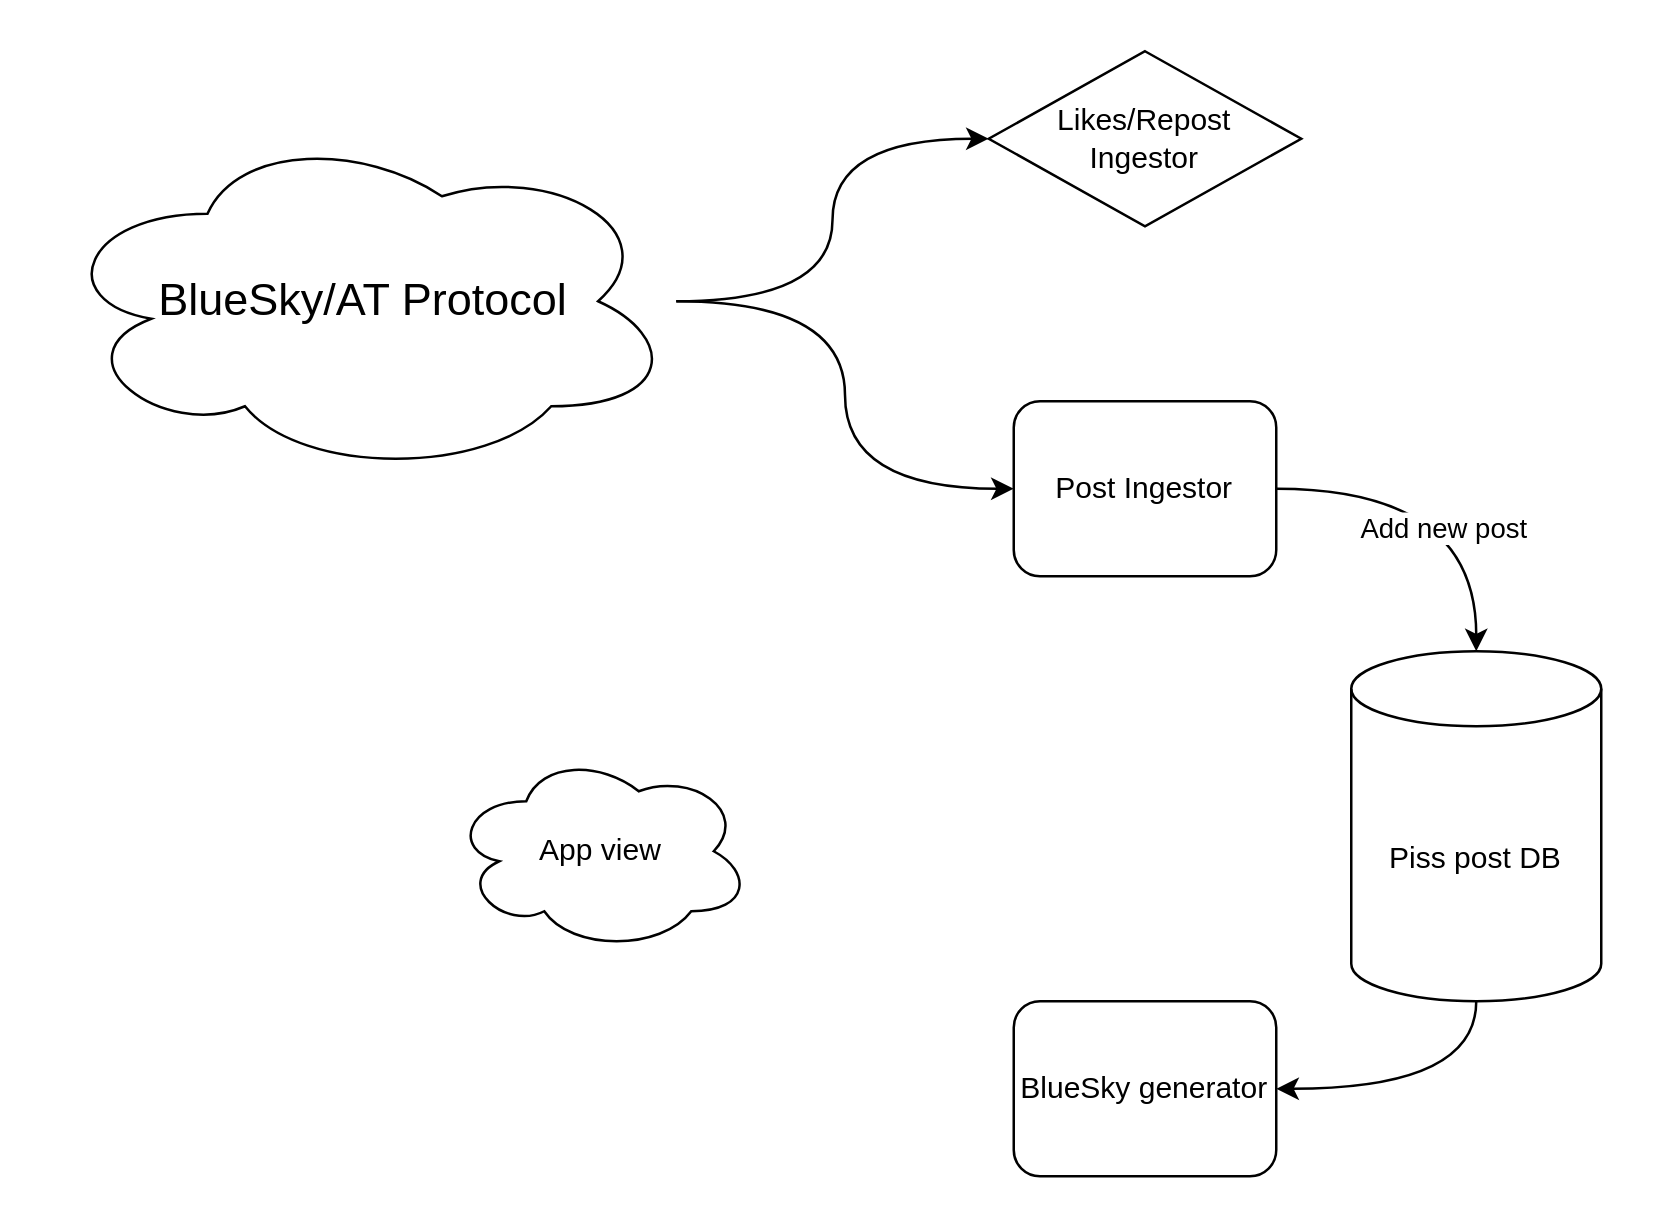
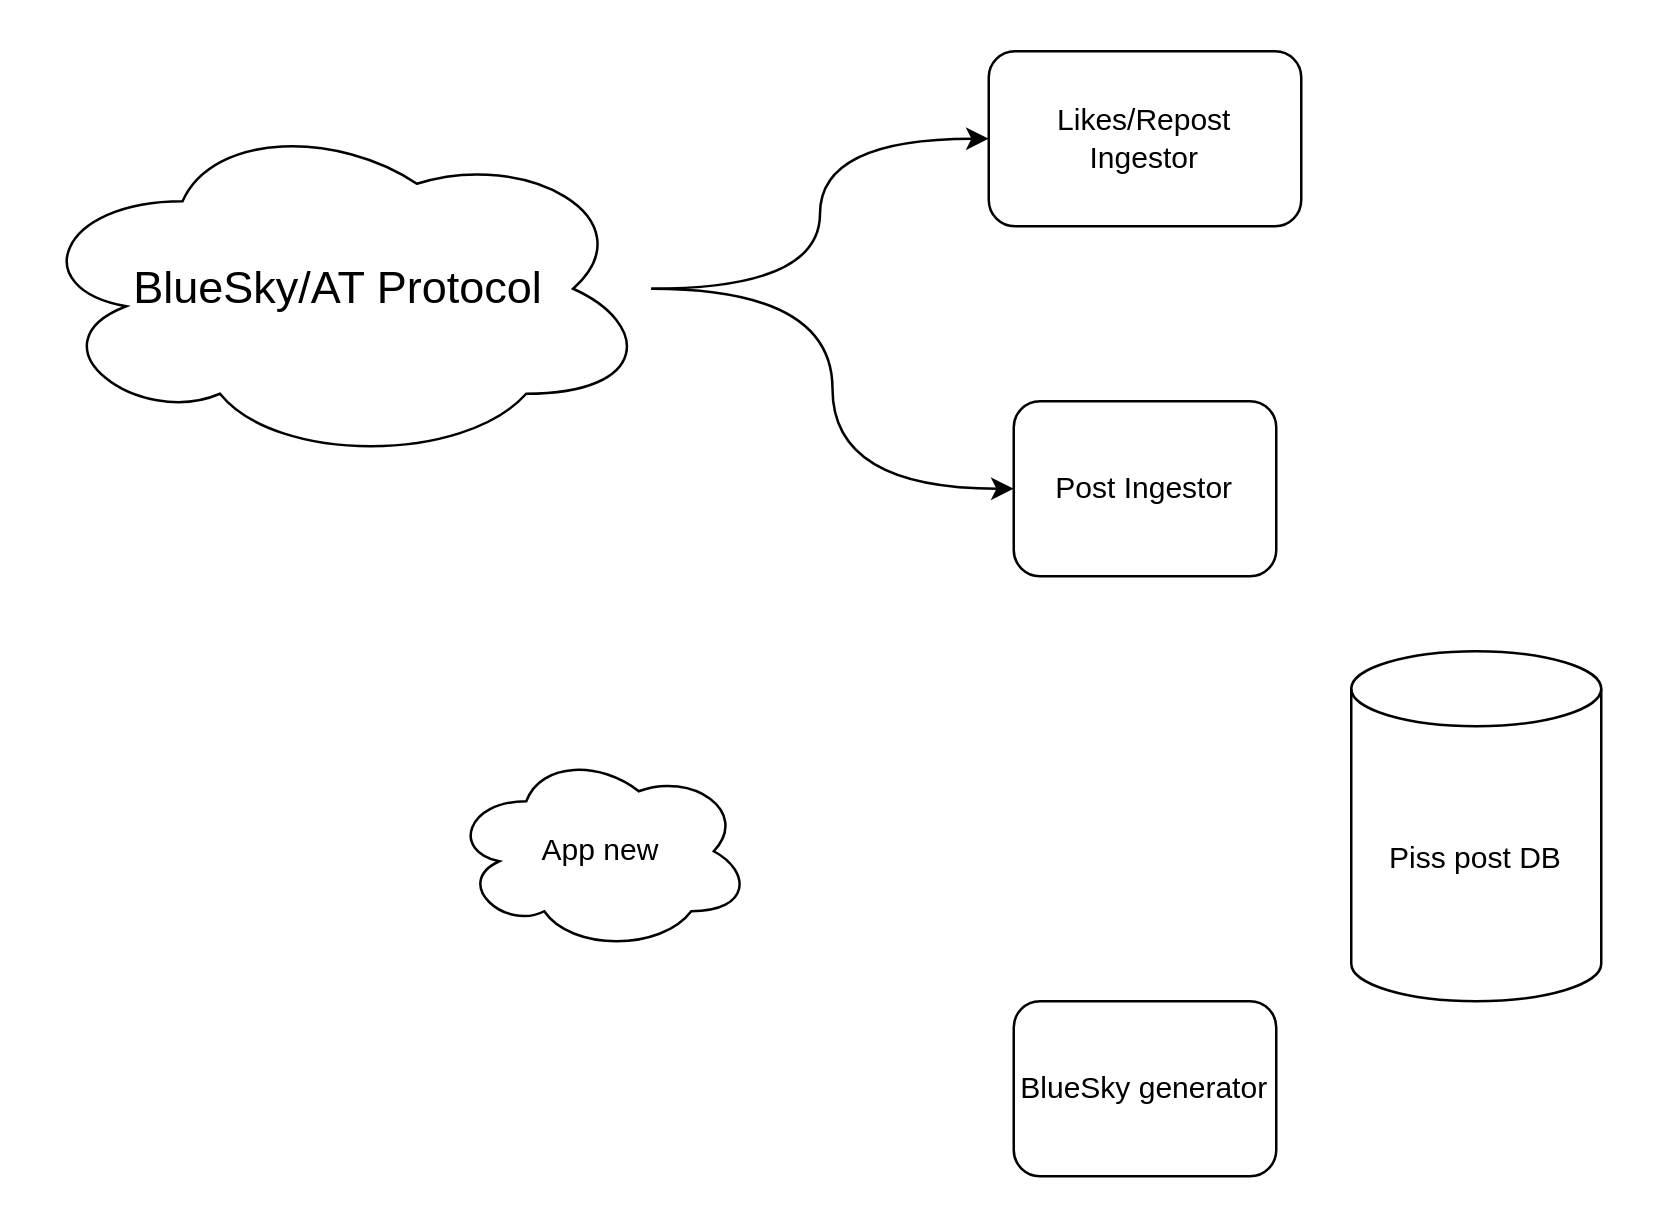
- <mxCell id="10" value="Likes/Repost&lt;br&gt;Ingestor" style="rhombus;whiteSpace=wrap;html=1;" vertex="1" parent="1"><mxGeometry x="395" y="20" width="125" height="70" as="geometry" /></mxCell>
+ <mxCell id="10" value="Likes/Repost&lt;br&gt;Ingestor" style="rounded=1;whiteSpace=wrap;html=1;" vertex="1" parent="1"><mxGeometry x="395" y="20" width="125" height="70" as="geometry" /></mxCell>
- <mxCell id="4" value="&lt;font style=&quot;font-size: 18px;&quot;&gt;BlueSky/AT Protocol&lt;/font&gt;" style="ellipse;shape=cloud;whiteSpace=wrap;html=1;" vertex="1" parent="1"><mxGeometry x="20" y="50" width="250" height="140" as="geometry" /></mxCell>
+ <mxCell id="4" value="&lt;font style=&quot;font-size: 18px;&quot;&gt;BlueSky/AT Protocol&lt;/font&gt;" style="ellipse;shape=cloud;whiteSpace=wrap;html=1;" vertex="1" parent="1"><mxGeometry x="10" y="45" width="250" height="140" as="geometry" /></mxCell>
- <mxCell id="7" style="edgeStyle=orthogonalEdgeStyle;rounded=0;orthogonalLoop=1;jettySize=auto;html=1;exitX=1;exitY=0.5;exitDx=0;exitDy=0;entryX=0.5;entryY=0;entryDx=0;entryDy=0;entryPerimeter=0;curved=1;" edge="1" parent="1" source="9" target="6"><mxGeometry relative="1" as="geometry" /></mxCell>
- <mxCell id="8" value="Add new post" style="edgeLabel;html=1;align=center;verticalAlign=middle;resizable=0;points=[];" vertex="1" connectable="0" parent="7"><mxGeometry x="0.365" y="-14" relative="1" as="geometry"><mxPoint y="-4" as="offset" /></mxGeometry></mxCell>
- <mxCell id="12" value="App view" style="ellipse;shape=cloud;whiteSpace=wrap;html=1;" vertex="1" parent="1"><mxGeometry x="180" y="300" width="120" height="80" as="geometry" /></mxCell>
+ <mxCell id="12" value="App new" style="ellipse;shape=cloud;whiteSpace=wrap;html=1;" vertex="1" parent="1"><mxGeometry x="180" y="300" width="120" height="80" as="geometry" /></mxCell>
- <mxCell id="5" style="edgeStyle=orthogonalEdgeStyle;rounded=0;orthogonalLoop=1;jettySize=auto;html=1;exitX=0.5;exitY=1;exitDx=0;exitDy=0;exitPerimeter=0;entryX=1;entryY=0.5;entryDx=0;entryDy=0;curved=1;" edge="1" parent="1" source="6" target="11"><mxGeometry relative="1" as="geometry" /></mxCell>
